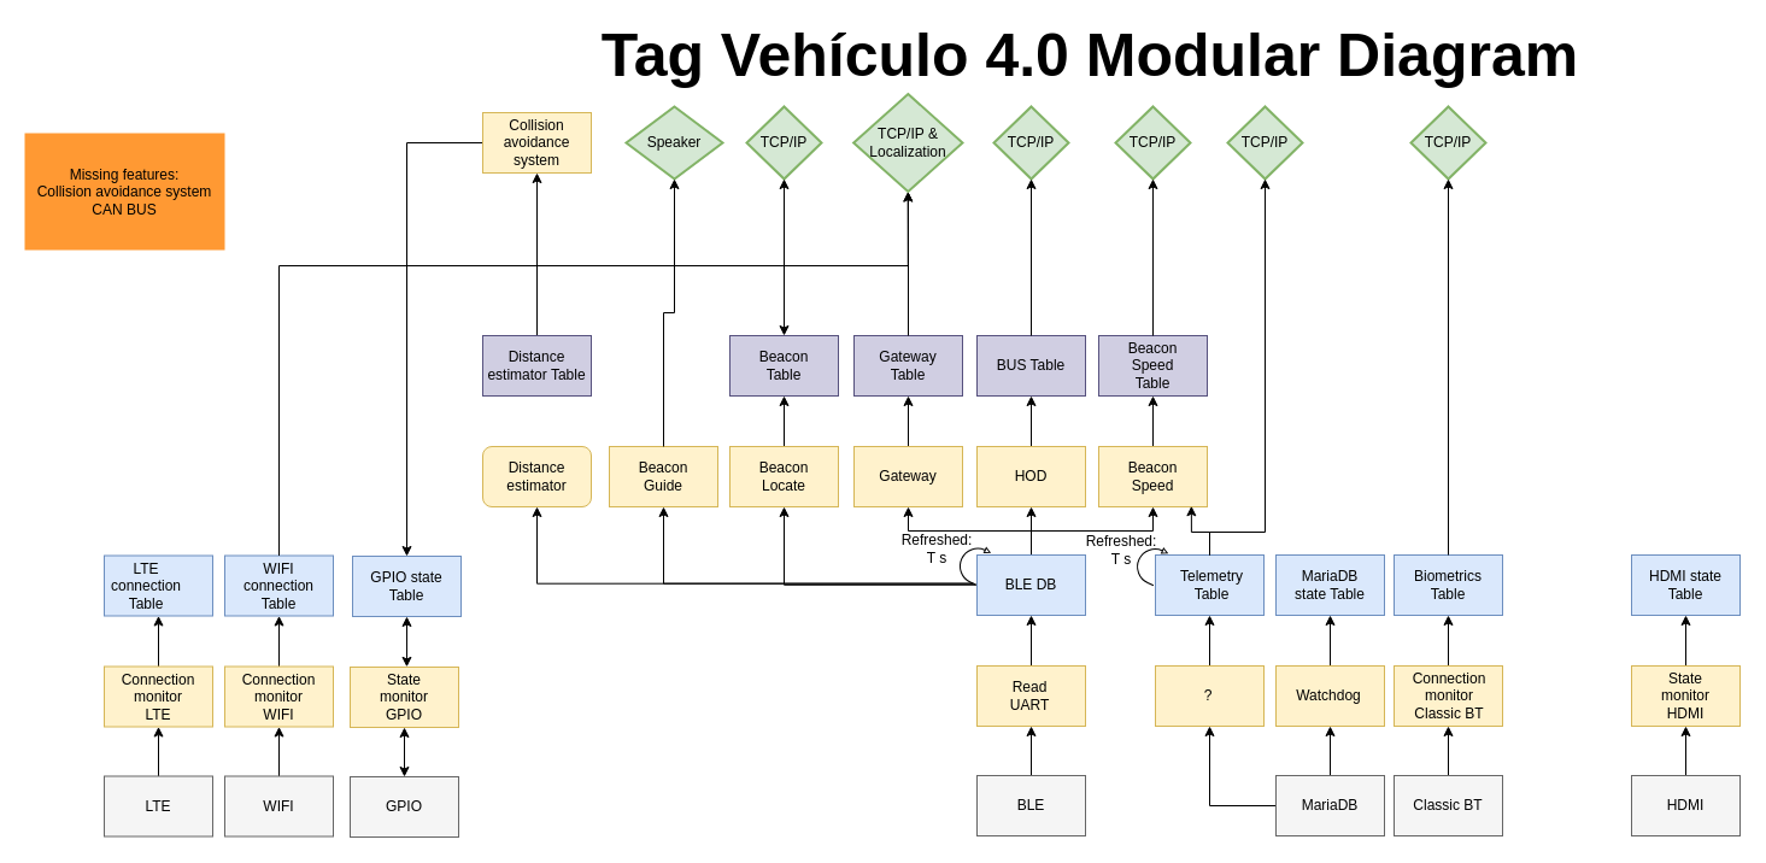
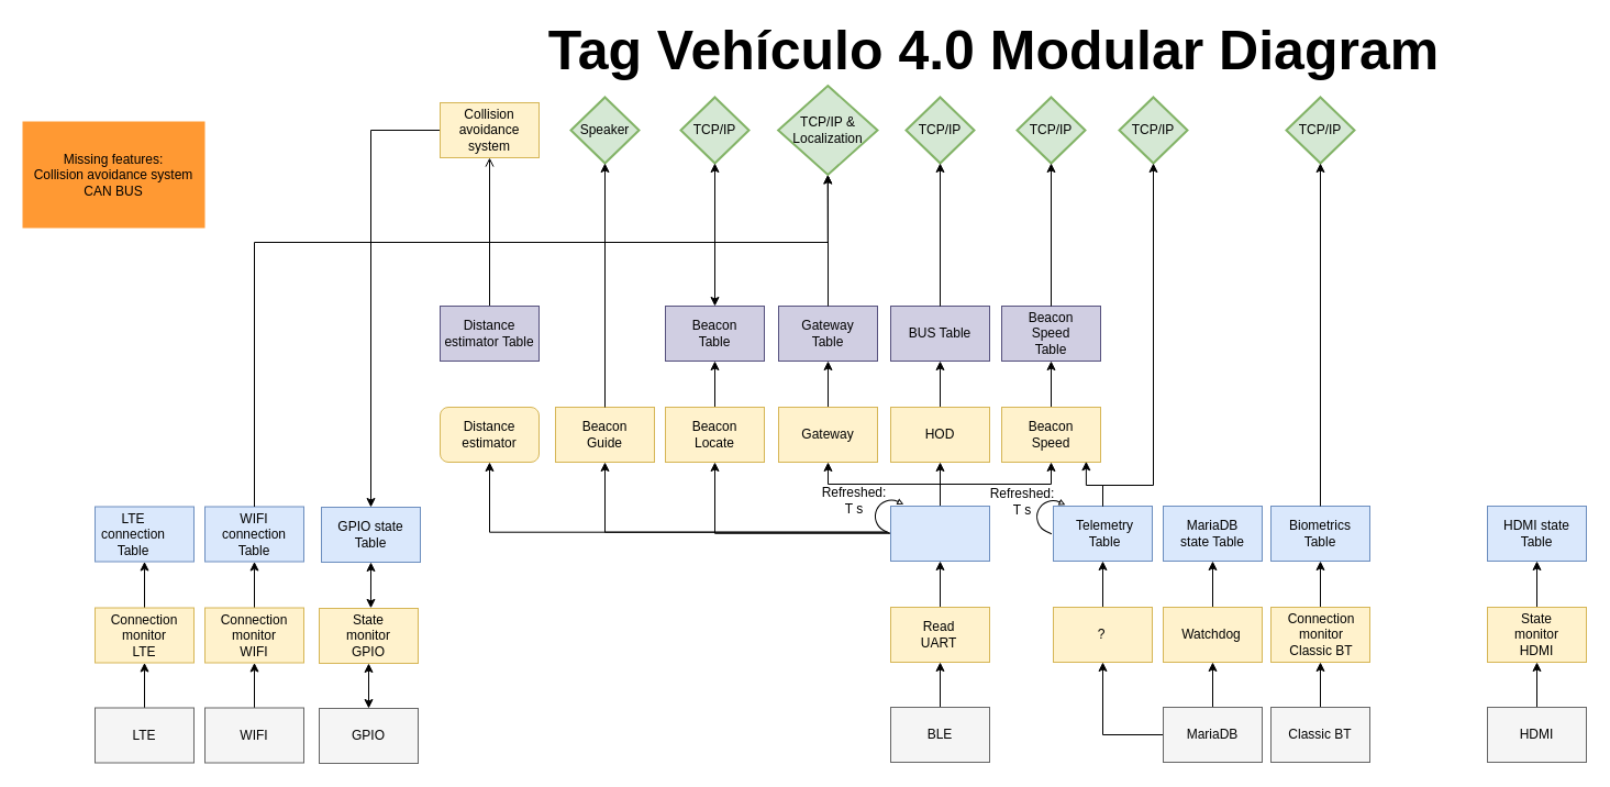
- <mxCell id="97" value="Speaker" style="strokeWidth=2;html=1;shape=mxgraph.flowchart.decision;whiteSpace=wrap;fillColor=#d5e8d4;strokeColor=#82b366;" parent="1" vertex="1"><mxGeometry x="519" y="88" width="80" height="60" as="geometry" /></mxCell>
+ <mxCell id="97" value="Speaker" style="strokeWidth=2;html=1;shape=mxgraph.flowchart.decision;whiteSpace=wrap;fillColor=#d5e8d4;strokeColor=#82b366;" parent="1" vertex="1"><mxGeometry x="519" y="88" width="62" height="60" as="geometry" /></mxCell>
- <mxCell id="115" style="edgeStyle=orthogonalEdgeStyle;rounded=0;orthogonalLoop=1;jettySize=auto;html=1;exitX=0.5;exitY=0;exitDx=0;exitDy=0;entryX=0.5;entryY=1;entryDx=0;entryDy=0;" edge="1" parent="1" source="116" target="118"><mxGeometry relative="1" as="geometry" /></mxCell>
+ <mxCell id="115" style="edgeStyle=orthogonalEdgeStyle;rounded=0;orthogonalLoop=1;jettySize=auto;html=1;exitX=0.5;exitY=0;exitDx=0;exitDy=0;entryX=0.5;entryY=1;entryDx=0;entryDy=0;endArrow=open;" edge="1" parent="1" source="116" target="118"><mxGeometry relative="1" as="geometry" /></mxCell>
- <mxCell id="24" value="BLE DB" style="text;html=1;align=center;verticalAlign=middle;whiteSpace=wrap;rounded=0;" parent="1" vertex="1"><mxGeometry x="825" y="470" width="60" height="30" as="geometry" /></mxCell>
